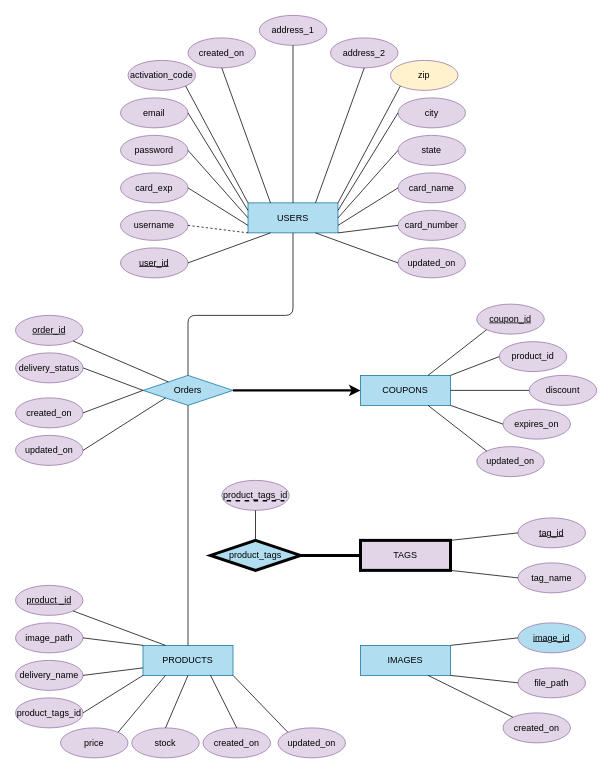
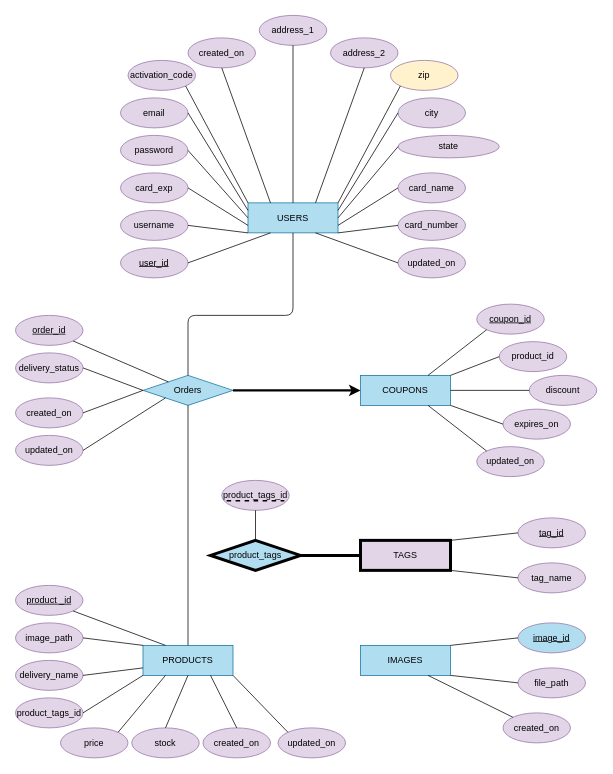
- <mxCell id="17" value="state" style="ellipse;whiteSpace=wrap;html=1;fillColor=#e1d5e7;strokeColor=#9673a6;" parent="1" vertex="1"><mxGeometry x="530" y="180" width="90" height="40" as="geometry" /></mxCell>
+ <mxCell id="17" value="state" style="ellipse;whiteSpace=wrap;html=1;fillColor=#e1d5e7;strokeColor=#9673a6;" parent="1" vertex="1"><mxGeometry x="530" y="180" width="135" height="30" as="geometry" /></mxCell>
- <mxCell id="47" value="" style="endArrow=none;html=1;exitX=1;exitY=0.5;exitDx=0;exitDy=0;entryX=0;entryY=1;entryDx=0;entryDy=0;dashed=1;" parent="1" source="8" target="2" edge="1"><mxGeometry width="50" height="50" relative="1" as="geometry"><mxPoint x="570" y="440" as="sourcePoint" /><mxPoint x="620" y="390" as="targetPoint" /></mxGeometry></mxCell>
+ <mxCell id="47" value="" style="endArrow=none;html=1;exitX=1;exitY=0.5;exitDx=0;exitDy=0;entryX=0;entryY=1;entryDx=0;entryDy=0;" parent="1" source="8" target="2" edge="1"><mxGeometry width="50" height="50" relative="1" as="geometry"><mxPoint x="570" y="440" as="sourcePoint" /><mxPoint x="620" y="390" as="targetPoint" /></mxGeometry></mxCell>
